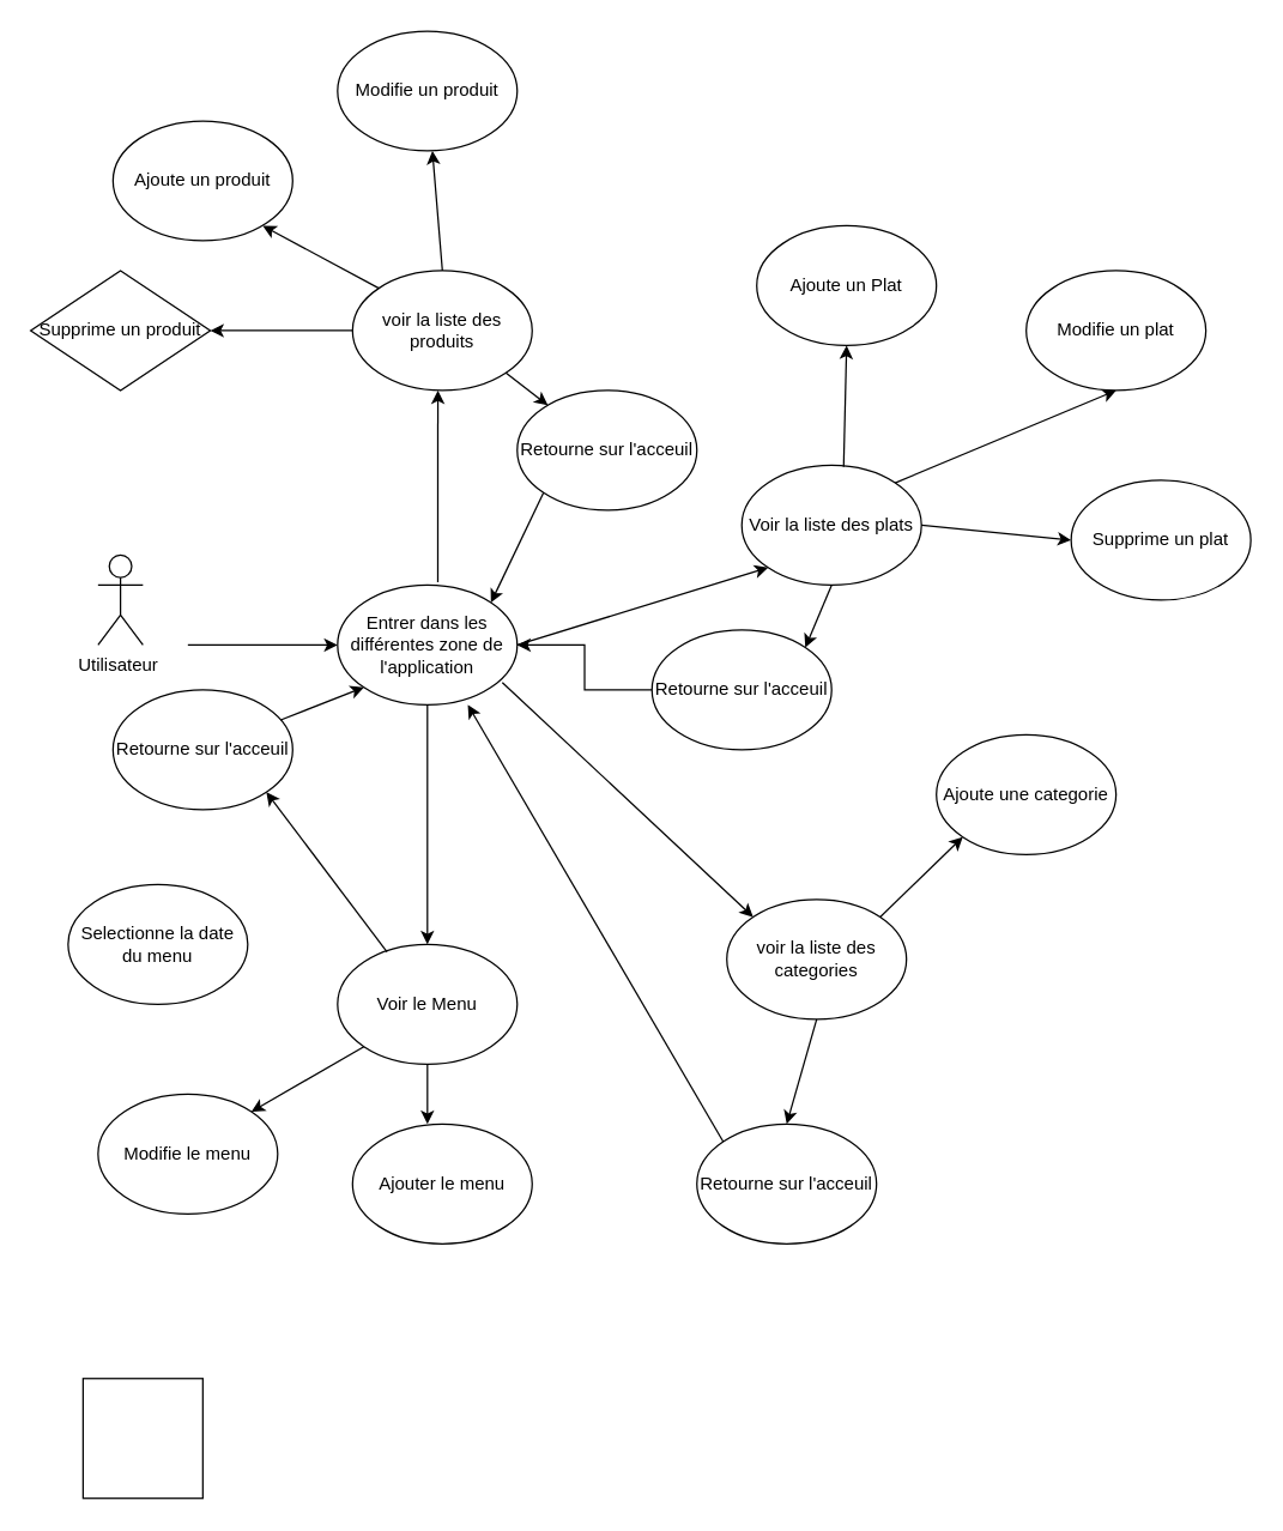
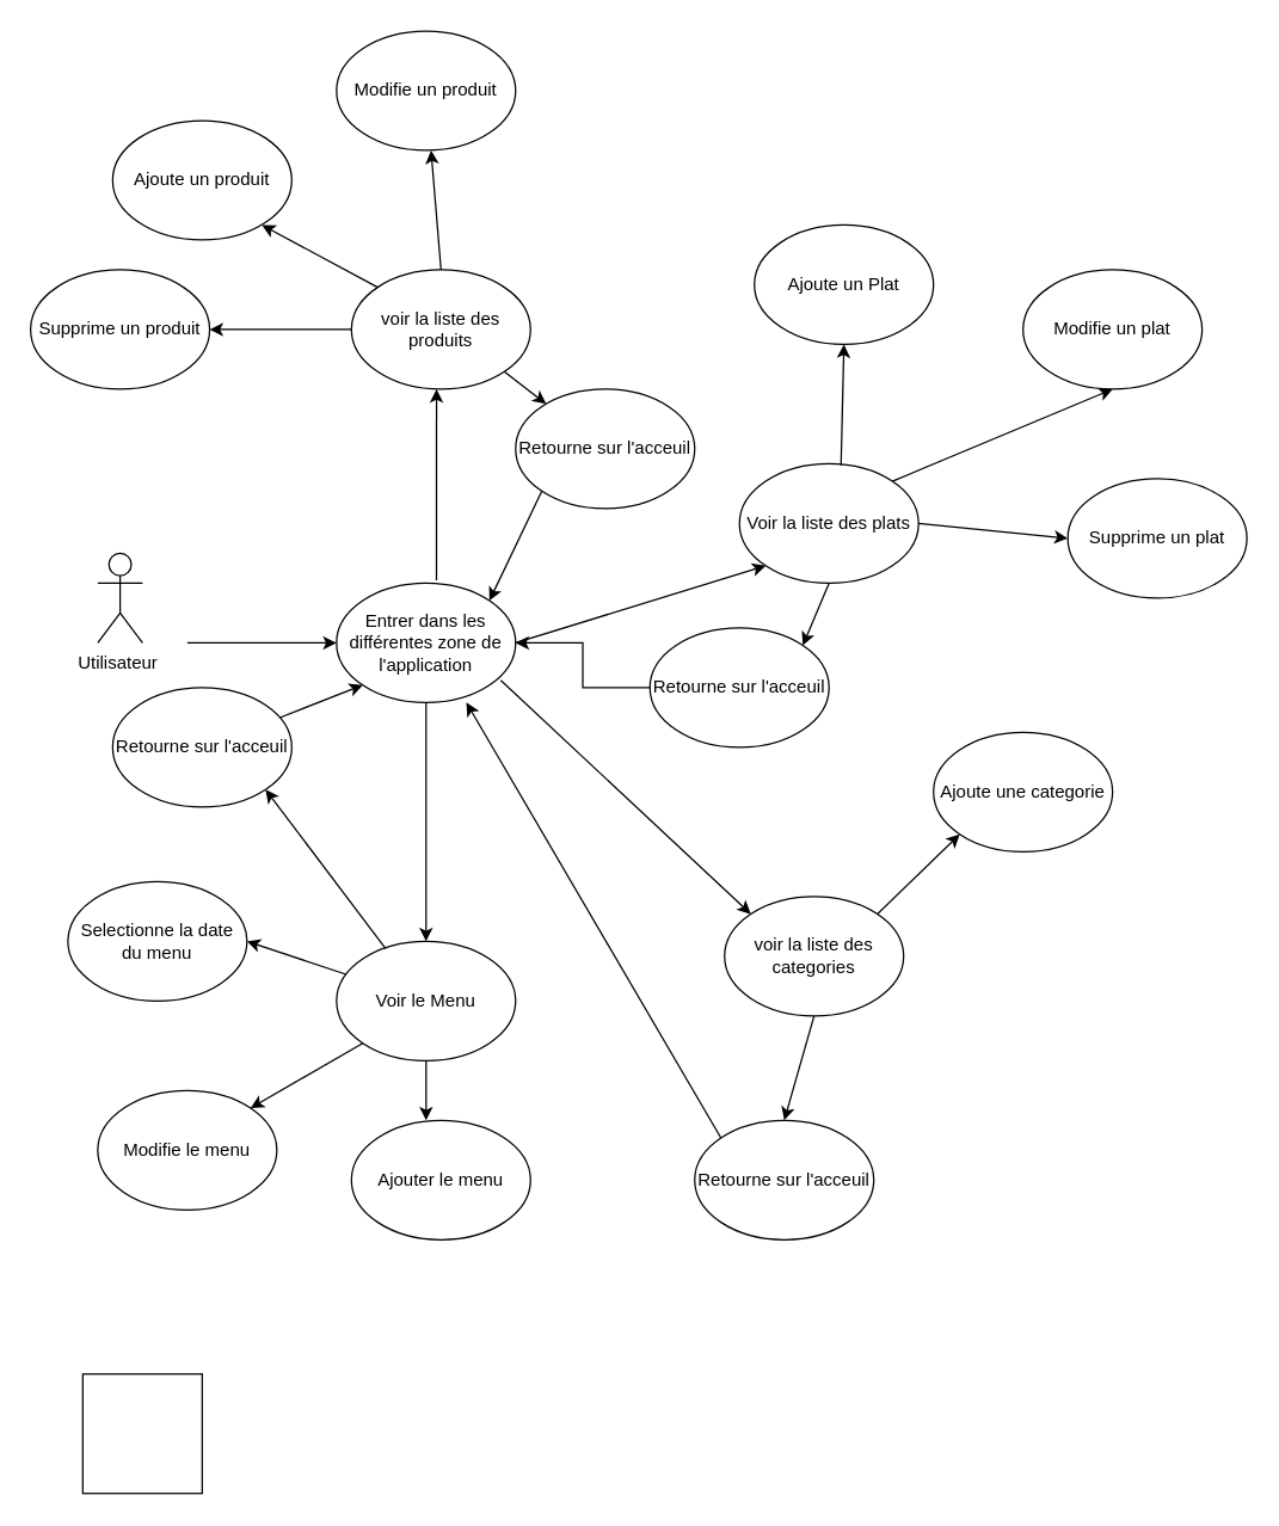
- <mxCell id="11" value="Supprime un produit" style="rhombus;whiteSpace=wrap;html=1;" vertex="1" parent="1"><mxGeometry x="20" y="180" width="120" height="80" as="geometry" /></mxCell>
+ <mxCell id="11" value="Supprime un produit" style="ellipse;whiteSpace=wrap;html=1;" vertex="1" parent="1"><mxGeometry x="20" y="180" width="120" height="80" as="geometry" /></mxCell>
+ <mxCell id="30" value="" style="endArrow=classic;html=1;rounded=0;entryX=1;entryY=0.5;entryDx=0;entryDy=0;" edge="1" parent="1" source="28" target="33"><mxGeometry width="50" height="50" relative="1" as="geometry"><mxPoint x="605" y="440" as="sourcePoint" /><mxPoint x="527.426" y="521.716" as="targetPoint" /></mxGeometry></mxCell>
